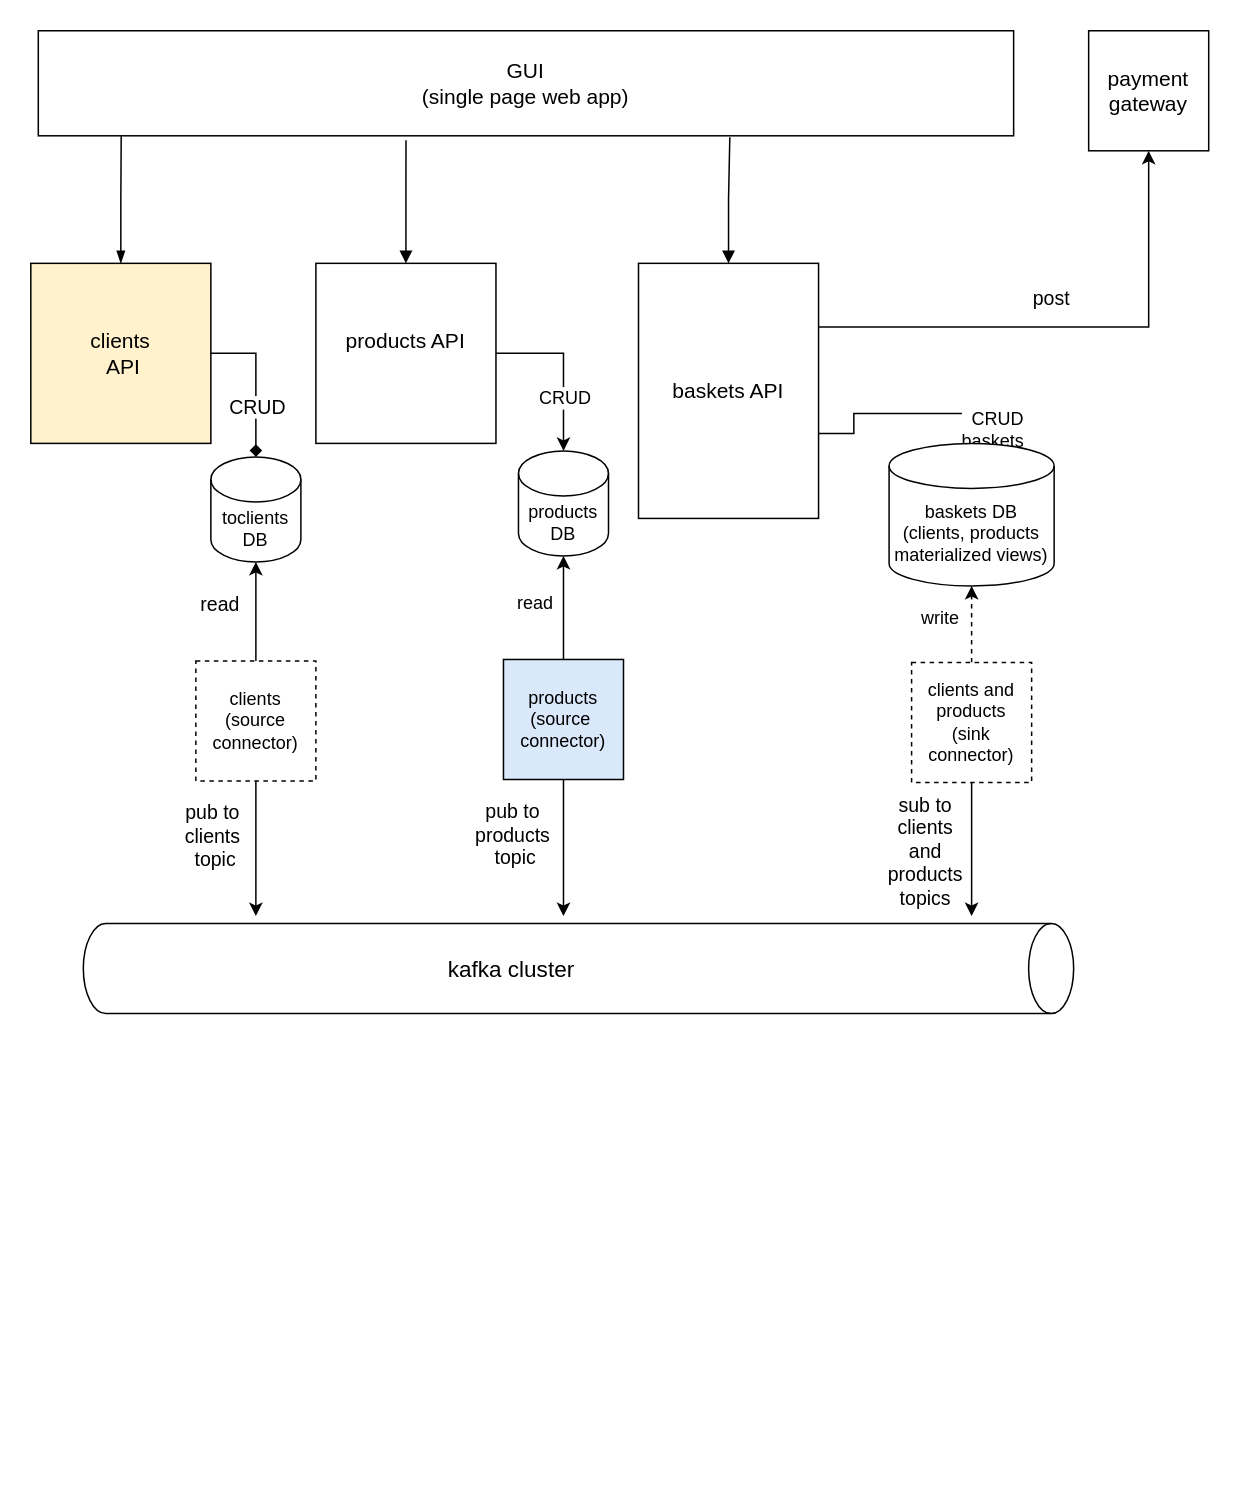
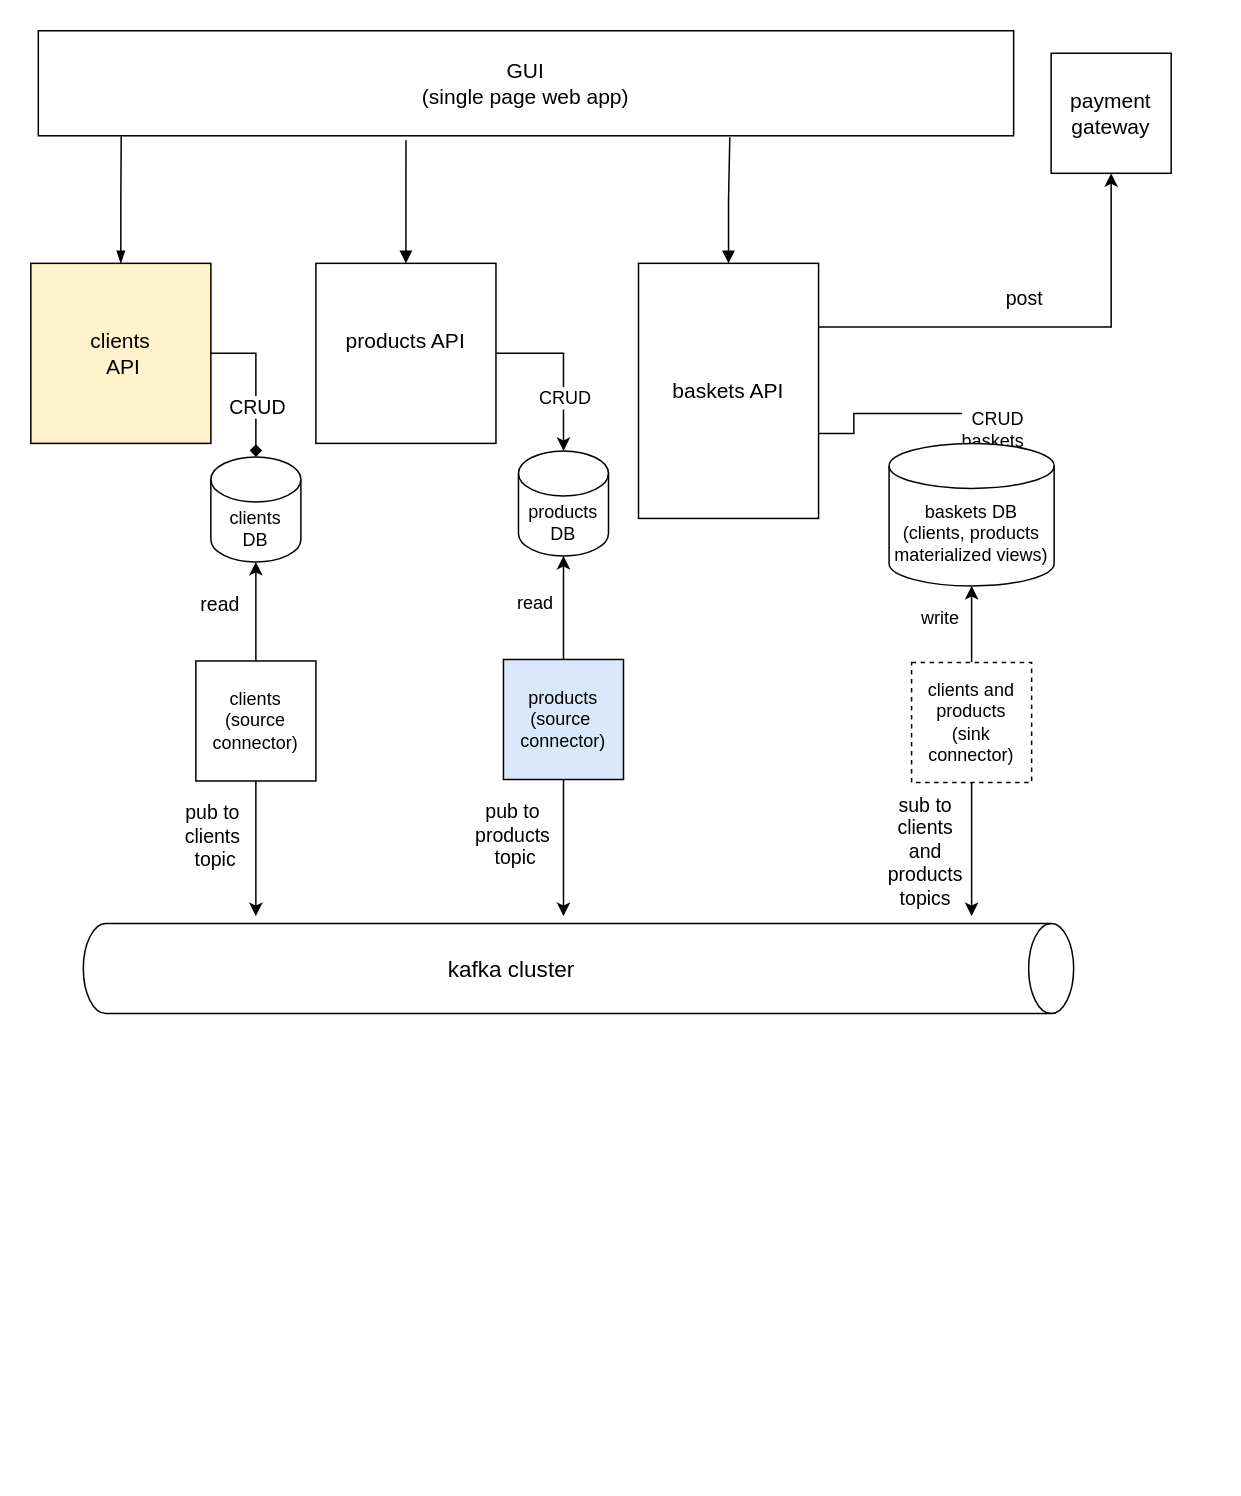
- <mxCell id="28" value="&lt;font style=&quot;font-size: 14px;&quot;&gt;payment gateway&lt;/font&gt;" style="whiteSpace=wrap;html=1;aspect=fixed;" vertex="1" parent="1"><mxGeometry x="725" y="20" width="80" height="80" as="geometry" /></mxCell>
+ <mxCell id="28" value="&lt;font style=&quot;font-size: 14px;&quot;&gt;payment gateway&lt;/font&gt;" style="whiteSpace=wrap;html=1;aspect=fixed;" vertex="1" parent="1"><mxGeometry x="700" y="35" width="80" height="80" as="geometry" /></mxCell>
- <mxCell id="9" value="toclients &lt;br&gt;DB" style="shape=cylinder3;whiteSpace=wrap;html=1;boundedLbl=1;backgroundOutline=1;size=15;" vertex="1" parent="1"><mxGeometry x="140" y="304" width="60" height="70" as="geometry" /></mxCell>
+ <mxCell id="9" value="clients &lt;br&gt;DB" style="shape=cylinder3;whiteSpace=wrap;html=1;boundedLbl=1;backgroundOutline=1;size=15;" vertex="1" parent="1"><mxGeometry x="140" y="304" width="60" height="70" as="geometry" /></mxCell>
- <mxCell id="35" style="edgeStyle=orthogonalEdgeStyle;rounded=0;orthogonalLoop=1;jettySize=auto;html=1;entryX=0.5;entryY=1;entryDx=0;entryDy=0;entryPerimeter=0;dashed=1;" edge="1" parent="1" source="37" target="27"><mxGeometry relative="1" as="geometry"><mxPoint x="565" y="430" as="targetPoint" /></mxGeometry></mxCell>
+ <mxCell id="35" style="edgeStyle=orthogonalEdgeStyle;rounded=0;orthogonalLoop=1;jettySize=auto;html=1;entryX=0.5;entryY=1;entryDx=0;entryDy=0;entryPerimeter=0;" edge="1" parent="1" source="37" target="27"><mxGeometry relative="1" as="geometry"><mxPoint x="565" y="430" as="targetPoint" /></mxGeometry></mxCell>
- <mxCell id="31" value="clients&lt;br&gt;(source connector)" style="whiteSpace=wrap;html=1;aspect=fixed;dashed=1;" vertex="1" parent="1"><mxGeometry x="130" y="440" width="80" height="80" as="geometry" /></mxCell>
+ <mxCell id="31" value="clients&lt;br&gt;(source connector)" style="whiteSpace=wrap;html=1;aspect=fixed;" vertex="1" parent="1"><mxGeometry x="130" y="440" width="80" height="80" as="geometry" /></mxCell>
